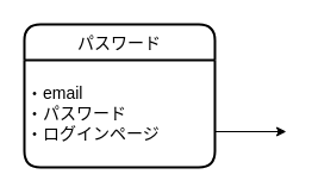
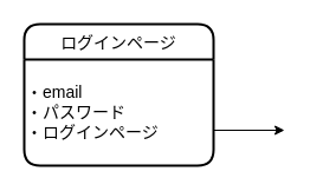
- <mxCell id="2" value="パスワード" style="swimlane;childLayout=stackLayout;horizontal=1;startSize=30;horizontalStack=0;rounded=1;fontSize=14;fontStyle=0;strokeWidth=2;resizeParent=0;resizeLast=1;shadow=0;dashed=0;align=center;" vertex="1" parent="1"><mxGeometry x="20" y="20" width="160" height="120" as="geometry" /></mxCell>
+ <mxCell id="2" value="ログインページ" style="swimlane;childLayout=stackLayout;horizontal=1;startSize=30;horizontalStack=0;rounded=1;fontSize=14;fontStyle=0;strokeWidth=2;resizeParent=0;resizeLast=1;shadow=0;dashed=0;align=center;" vertex="1" parent="1"><mxGeometry x="20" y="20" width="160" height="120" as="geometry" /></mxCell>
